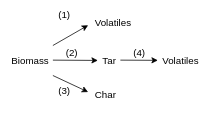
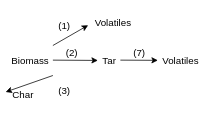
- <mxCell id="11" value="(1)" style="text;html=1;align=center;verticalAlign=middle;resizable=0;points=[];autosize=1;strokeColor=none;fontSize=13;" vertex="1" parent="1"><mxGeometry x="70" y="9" width="30" height="20" as="geometry" /></mxCell>
+ <mxCell id="11" value="(1)" style="text;html=1;align=center;verticalAlign=middle;resizable=0;points=[];autosize=1;strokeColor=none;fontSize=13;" vertex="1" parent="1"><mxGeometry x="70" y="24" width="30" height="20" as="geometry" /></mxCell>
- <mxCell id="14" value="(4)" style="text;html=1;align=center;verticalAlign=middle;resizable=0;points=[];autosize=1;strokeColor=none;fontSize=13;" vertex="1" parent="1"><mxGeometry x="170" y="60" width="30" height="20" as="geometry" /></mxCell>
+ <mxCell id="14" value="(7)" style="text;html=1;align=center;verticalAlign=middle;resizable=0;points=[];autosize=1;strokeColor=none;fontSize=13;" vertex="1" parent="1"><mxGeometry x="170" y="60" width="30" height="20" as="geometry" /></mxCell>
- <mxCell id="5" value="Char" style="text;html=1;align=center;verticalAlign=middle;resizable=0;points=[];autosize=1;strokeColor=none;fontSize=13;" vertex="1" parent="1"><mxGeometry x="120" y="115" width="40" height="20" as="geometry" /></mxCell>
+ <mxCell id="5" value="Char" style="text;html=1;align=center;verticalAlign=middle;resizable=0;points=[];autosize=1;strokeColor=none;fontSize=13;" vertex="1" parent="1"><mxGeometry x="10" y="115" width="40" height="20" as="geometry" /></mxCell>
